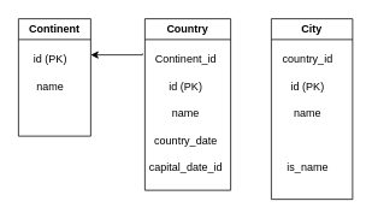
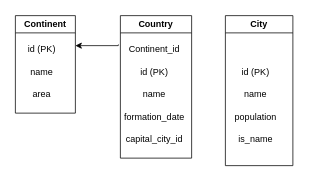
- <mxCell id="14" value="country_id" style="text;html=1;align=center;verticalAlign=middle;resizable=0;points=[];autosize=1;strokeColor=none;fillColor=none;" vertex="1" parent="13"><mxGeometry y="30" width="80" height="30" as="geometry" /></mxCell>
+ <mxCell id="5" value="area" style="text;html=1;align=center;verticalAlign=middle;resizable=0;points=[];autosize=1;strokeColor=none;fillColor=none;" vertex="1" parent="2"><mxGeometry x="10" y="90" width="50" height="30" as="geometry" /></mxCell>
- <mxCell id="11" value="country_date" style="text;html=1;align=center;verticalAlign=middle;resizable=0;points=[];autosize=1;strokeColor=none;fillColor=none;" vertex="1" parent="7"><mxGeometry x="-5" y="120" width="100" height="30" as="geometry" /></mxCell>
+ <mxCell id="11" value="formation_date" style="text;html=1;align=center;verticalAlign=middle;resizable=0;points=[];autosize=1;strokeColor=none;fillColor=none;" vertex="1" parent="7"><mxGeometry x="-5" y="120" width="100" height="30" as="geometry" /></mxCell>
+ <mxCell id="17" value="population" style="text;html=1;align=center;verticalAlign=middle;resizable=0;points=[];autosize=1;strokeColor=none;fillColor=none;" vertex="1" parent="13"><mxGeometry y="120" width="80" height="30" as="geometry" /></mxCell>
- <mxCell id="12" value="capital_date_id" style="text;html=1;align=center;verticalAlign=middle;resizable=0;points=[];autosize=1;strokeColor=none;fillColor=none;" vertex="1" parent="7"><mxGeometry x="-5" y="150" width="100" height="30" as="geometry" /></mxCell>
+ <mxCell id="12" value="capital_city_id" style="text;html=1;align=center;verticalAlign=middle;resizable=0;points=[];autosize=1;strokeColor=none;fillColor=none;" vertex="1" parent="7"><mxGeometry x="-5" y="150" width="100" height="30" as="geometry" /></mxCell>
